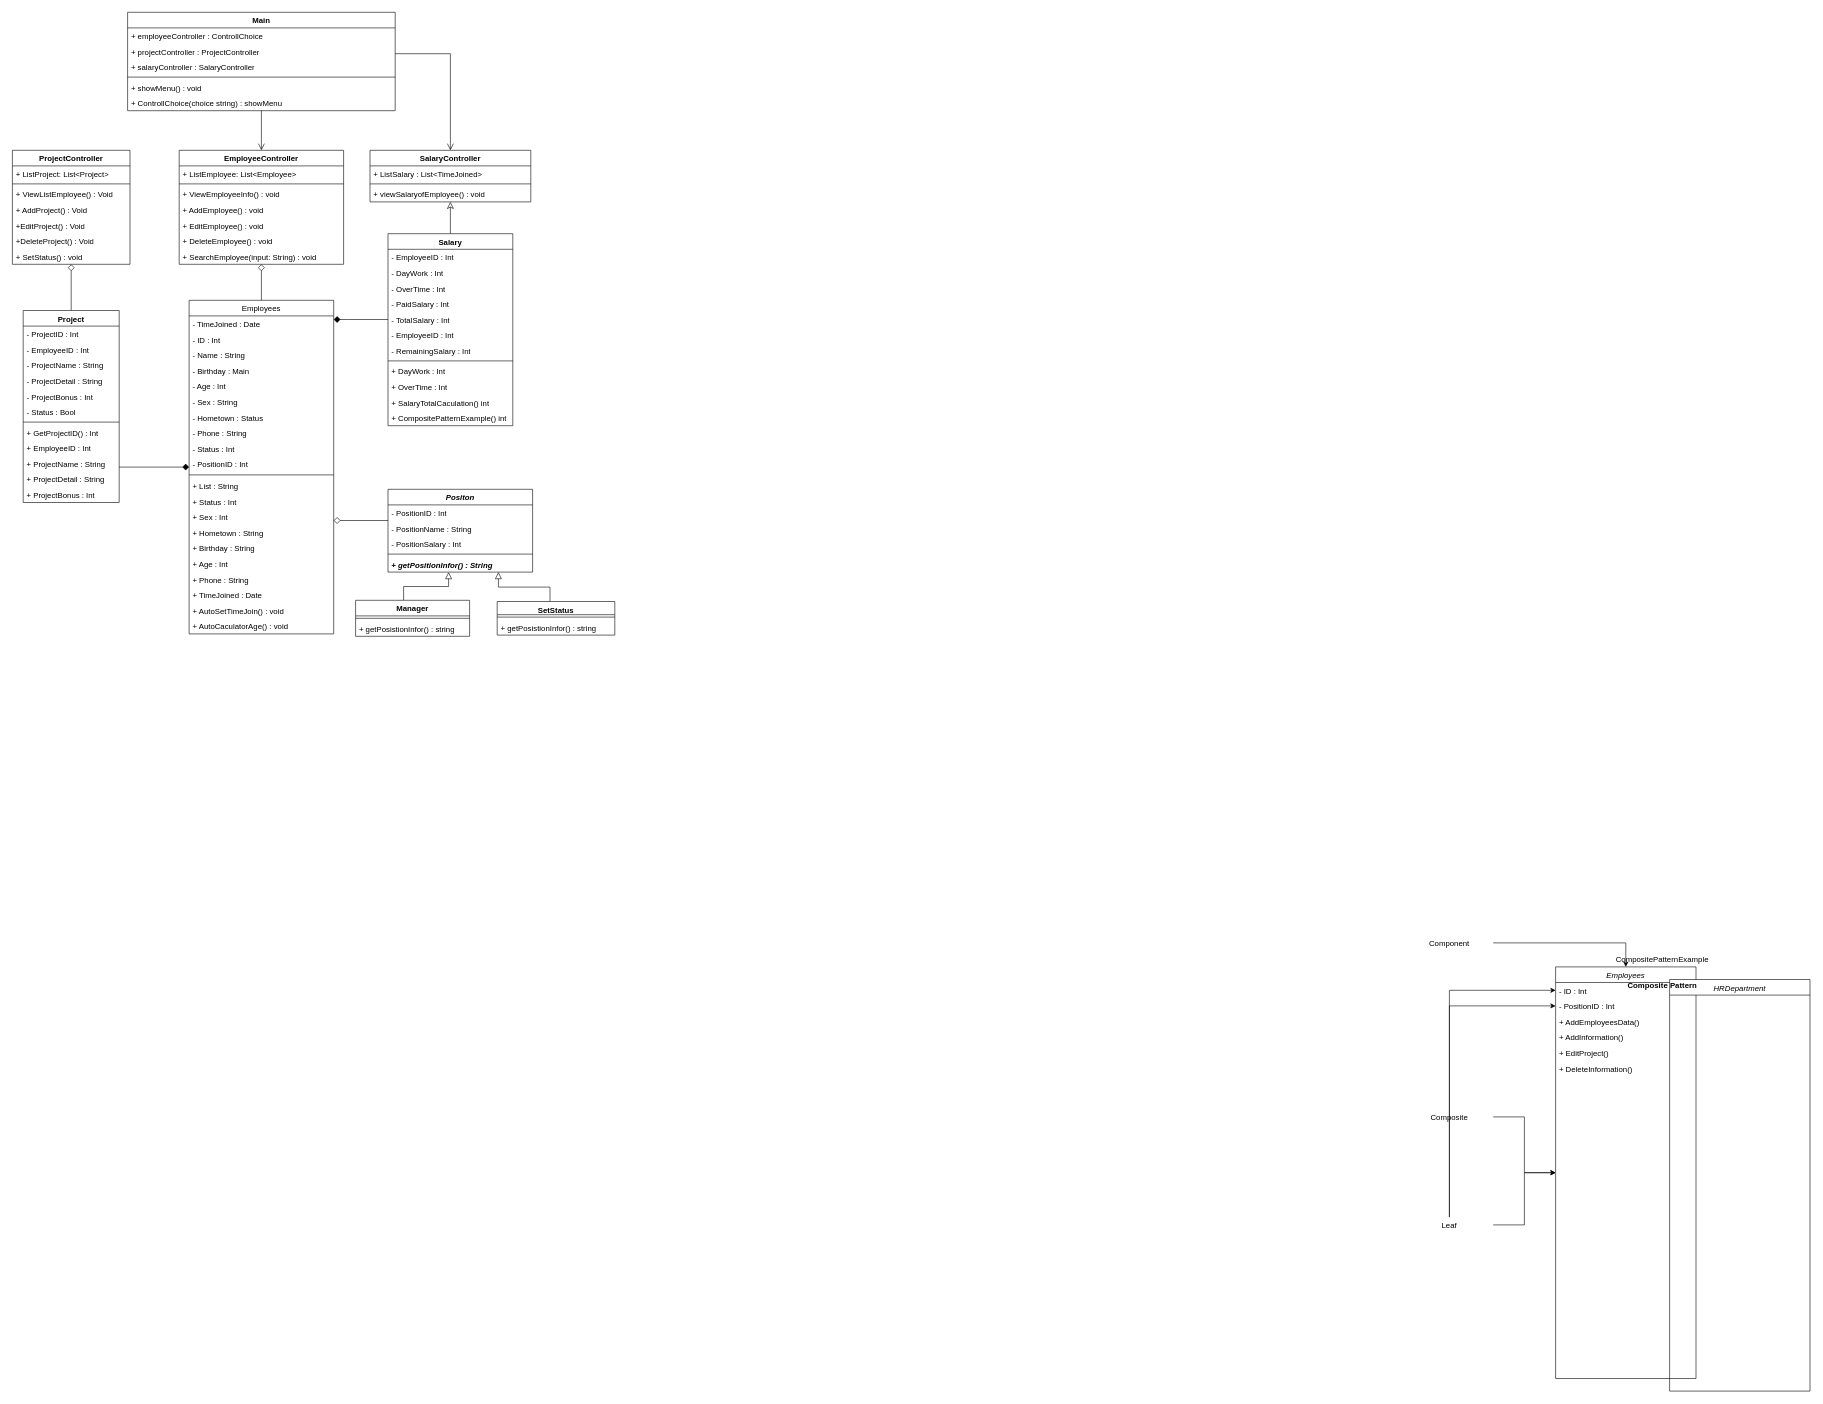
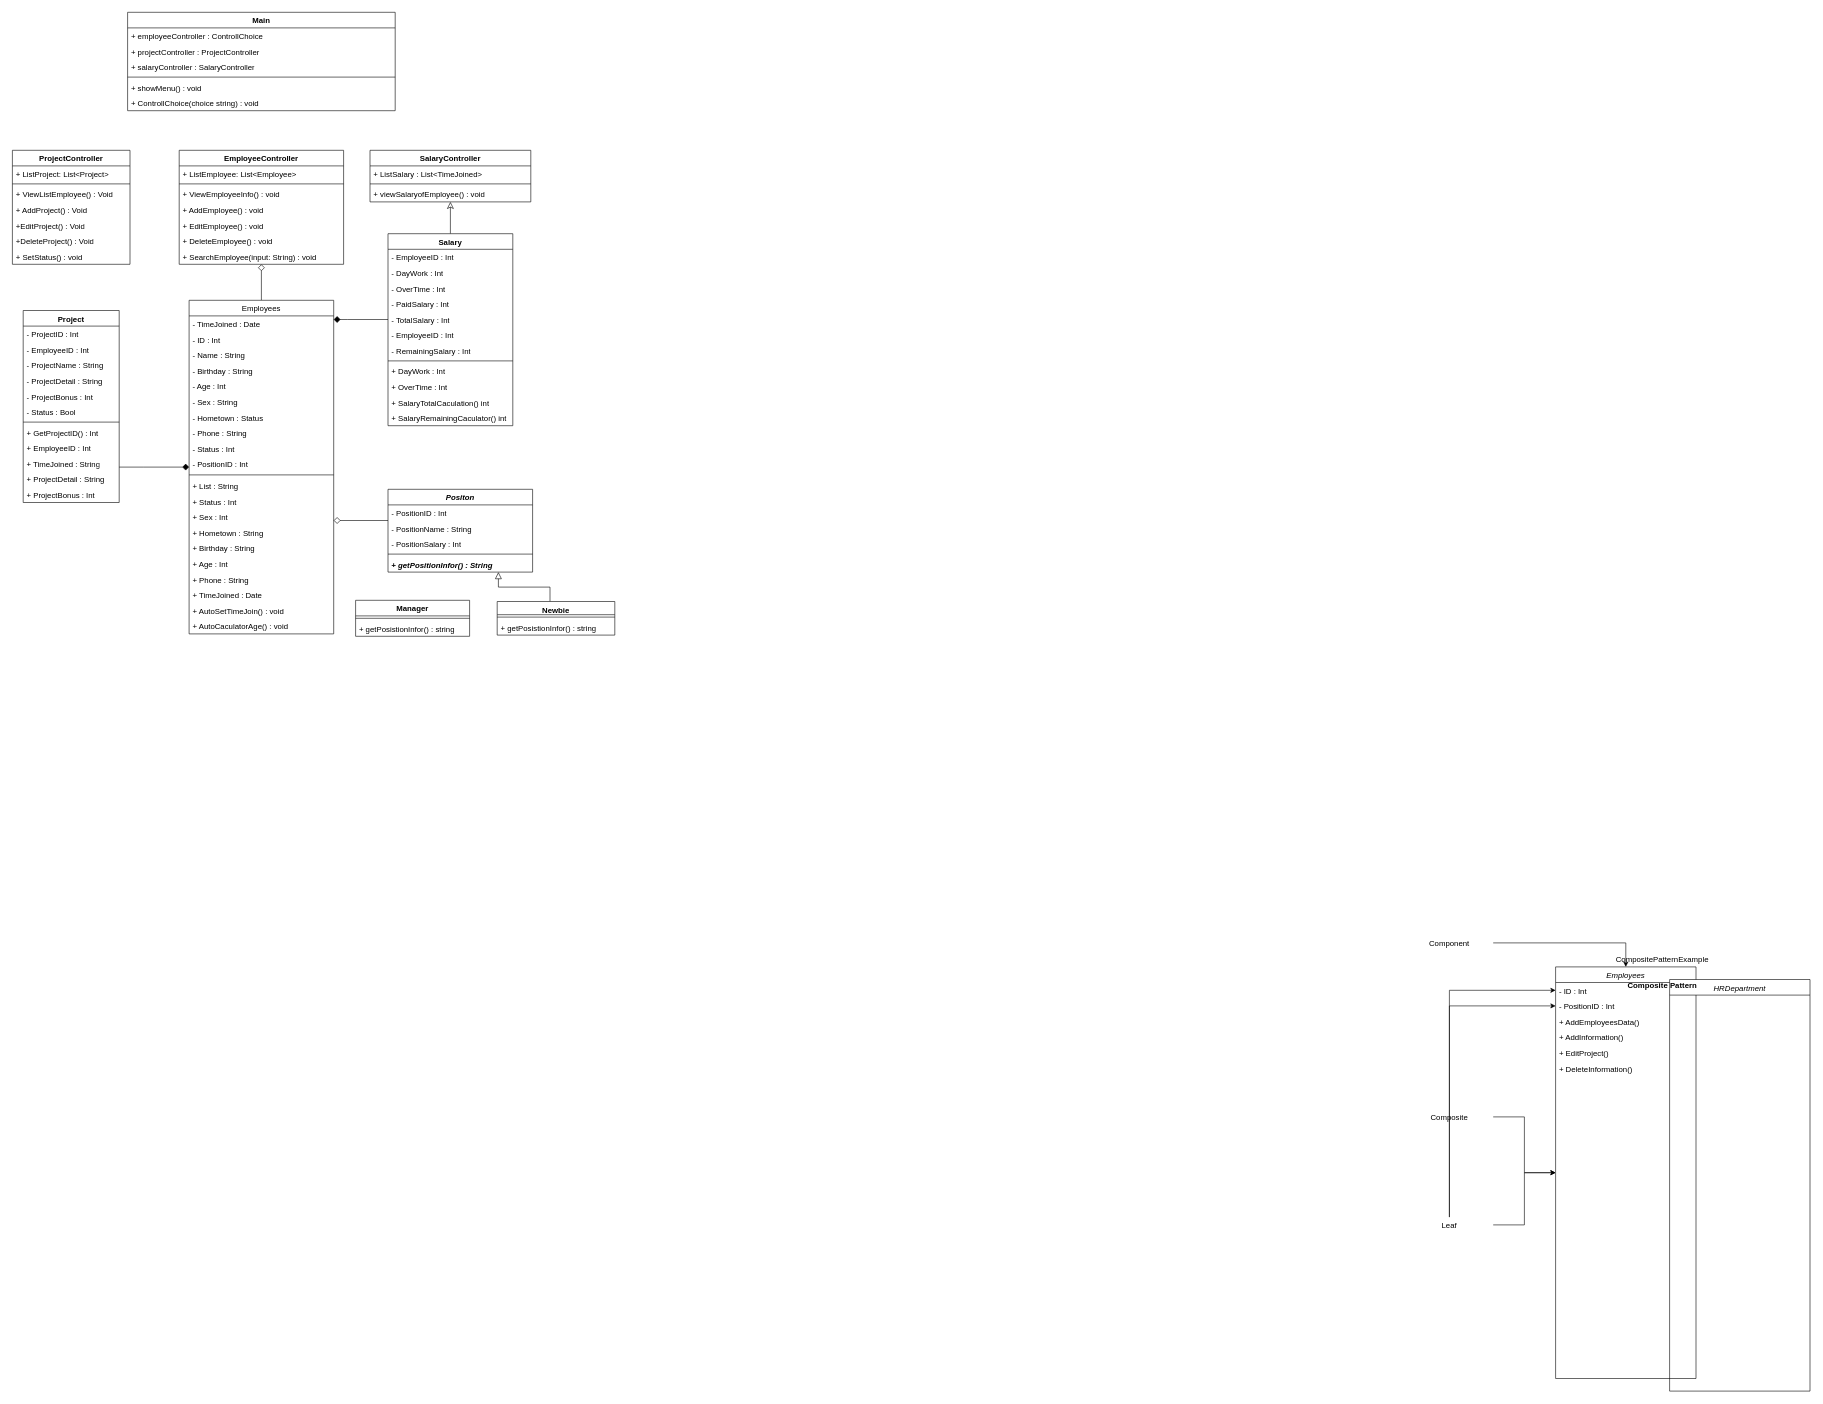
- <mxCell id="75" style="edgeStyle=orthogonalEdgeStyle;rounded=0;orthogonalLoop=1;jettySize=auto;html=1;endArrow=open;endFill=0;endSize=9;fontSize=13;" edge="1" parent="1" source="77" target="92"><mxGeometry relative="1" as="geometry"><Array as="points"><mxPoint x="750" y="89" /></Array></mxGeometry></mxCell>
- <mxCell id="83" value="+ ControllChoice(choice string) : showMenu&amp;nbsp;" style="text;strokeColor=none;fillColor=none;align=left;verticalAlign=top;spacingLeft=4;spacingRight=4;overflow=hidden;rotatable=0;points=[[0,0.5],[1,0.5]];portConstraint=eastwest;whiteSpace=wrap;html=1;fontSize=13;" vertex="1" parent="77"><mxGeometry y="138" width="446" height="26" as="geometry" /></mxCell>
+ <mxCell id="83" value="+ ControllChoice(choice string) : void&amp;nbsp;" style="text;strokeColor=none;fillColor=none;align=left;verticalAlign=top;spacingLeft=4;spacingRight=4;overflow=hidden;rotatable=0;points=[[0,0.5],[1,0.5]];portConstraint=eastwest;whiteSpace=wrap;html=1;fontSize=13;" vertex="1" parent="77"><mxGeometry y="138" width="446" height="26" as="geometry" /></mxCell>
- <mxCell id="76" style="edgeStyle=orthogonalEdgeStyle;rounded=0;orthogonalLoop=1;jettySize=auto;html=1;endArrow=open;endFill=0;endSize=9;fontSize=13;" edge="1" parent="1" source="77" target="84"><mxGeometry relative="1" as="geometry" /></mxCell>
- <mxCell id="40" style="edgeStyle=orthogonalEdgeStyle;rounded=0;orthogonalLoop=1;jettySize=auto;html=1;endSize=9;endArrow=diamond;endFill=0;fontSize=13;" edge="1" parent="1" source="41" target="111"><mxGeometry relative="1" as="geometry" /></mxCell>
- <mxCell id="7" value="- Birthday : Main" style="text;align=left;verticalAlign=top;spacingLeft=4;spacingRight=4;overflow=hidden;rotatable=0;points=[[0,0.5],[1,0.5]];portConstraint=eastwest;rounded=0;shadow=0;html=0;fontSize=13;" vertex="1" parent="3"><mxGeometry y="104" width="241" height="26" as="geometry" /></mxCell>
+ <mxCell id="7" value="- Birthday : String" style="text;align=left;verticalAlign=top;spacingLeft=4;spacingRight=4;overflow=hidden;rotatable=0;points=[[0,0.5],[1,0.5]];portConstraint=eastwest;rounded=0;shadow=0;html=0;fontSize=13;" vertex="1" parent="3"><mxGeometry y="104" width="241" height="26" as="geometry" /></mxCell>
- <mxCell id="38" value="+ CompositePatternExample() int" style="text;strokeColor=none;fillColor=none;align=left;verticalAlign=top;spacingLeft=4;spacingRight=4;overflow=hidden;rotatable=0;points=[[0,0.5],[1,0.5]];portConstraint=eastwest;whiteSpace=wrap;html=1;fontSize=13;" vertex="1" parent="26"><mxGeometry y="294" width="208" height="26" as="geometry" /></mxCell>
+ <mxCell id="38" value="+ SalaryRemainingCaculator() int" style="text;strokeColor=none;fillColor=none;align=left;verticalAlign=top;spacingLeft=4;spacingRight=4;overflow=hidden;rotatable=0;points=[[0,0.5],[1,0.5]];portConstraint=eastwest;whiteSpace=wrap;html=1;fontSize=13;" vertex="1" parent="26"><mxGeometry y="294" width="208" height="26" as="geometry" /></mxCell>
- <mxCell id="51" value="+ ProjectName : String" style="text;strokeColor=none;fillColor=none;align=left;verticalAlign=top;spacingLeft=4;spacingRight=4;overflow=hidden;rotatable=0;points=[[0,0.5],[1,0.5]];portConstraint=eastwest;whiteSpace=wrap;html=1;fontSize=13;" vertex="1" parent="41"><mxGeometry y="242" width="160" height="26" as="geometry" /></mxCell>
+ <mxCell id="51" value="+ TimeJoined : String" style="text;strokeColor=none;fillColor=none;align=left;verticalAlign=top;spacingLeft=4;spacingRight=4;overflow=hidden;rotatable=0;points=[[0,0.5],[1,0.5]];portConstraint=eastwest;whiteSpace=wrap;html=1;fontSize=13;" vertex="1" parent="41"><mxGeometry y="242" width="160" height="26" as="geometry" /></mxCell>
- <mxCell id="96" style="edgeStyle=orthogonalEdgeStyle;rounded=0;orthogonalLoop=1;jettySize=auto;html=1;endSize=9;endArrow=block;endFill=0;fontSize=13;" edge="1" parent="1" source="97" target="105"><mxGeometry relative="1" as="geometry"><Array as="points"><mxPoint x="672" y="977" /><mxPoint x="747" y="977" /></Array></mxGeometry></mxCell>
- <mxCell id="101" value="SetStatus" style="swimlane;fontStyle=1;align=center;verticalAlign=top;childLayout=stackLayout;horizontal=1;startSize=22;horizontalStack=0;resizeParent=1;resizeParentMax=0;resizeLast=0;collapsible=1;marginBottom=0;whiteSpace=wrap;html=1;fontSize=13;" vertex="1" parent="1"><mxGeometry x="828" y="1002" width="196" height="56" as="geometry" /></mxCell>
+ <mxCell id="101" value="Newbie" style="swimlane;fontStyle=1;align=center;verticalAlign=top;childLayout=stackLayout;horizontal=1;startSize=22;horizontalStack=0;resizeParent=1;resizeParentMax=0;resizeLast=0;collapsible=1;marginBottom=0;whiteSpace=wrap;html=1;fontSize=13;" vertex="1" parent="1"><mxGeometry x="828" y="1002" width="196" height="56" as="geometry" /></mxCell>
